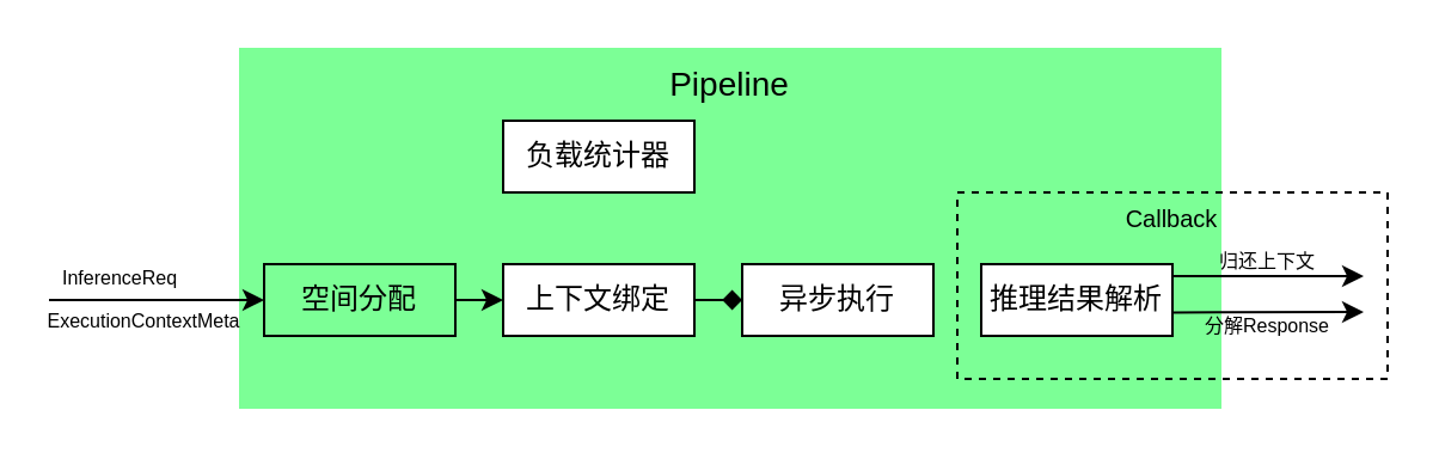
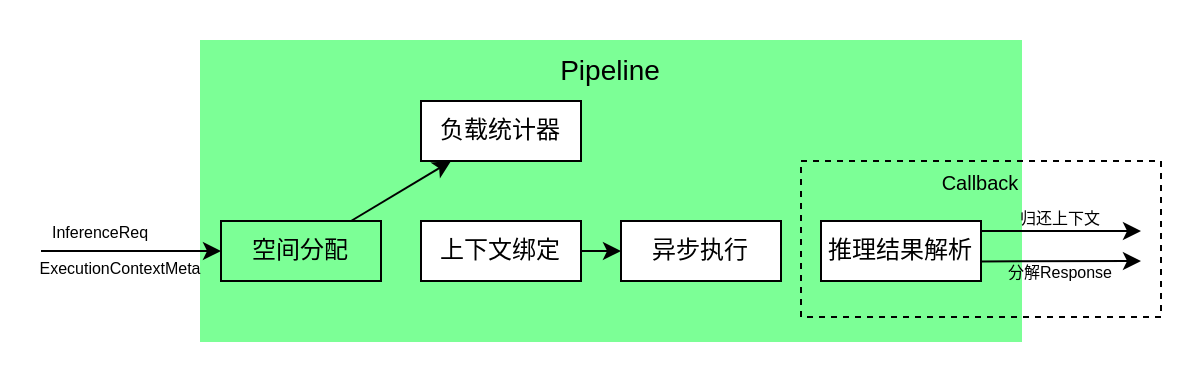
- <mxCell id="6" style="edgeStyle=none;html=1;entryX=0;entryY=0.5;entryDx=0;entryDy=0;" parent="1" source="7" target="11" edge="1"><mxGeometry relative="1" as="geometry" /></mxCell>
+ <mxCell id="6" style="edgeStyle=none;html=1;" parent="1" source="7" target="4" edge="1"><mxGeometry relative="1" as="geometry" /></mxCell>
- <mxCell id="10" style="edgeStyle=none;html=1;entryX=0;entryY=0.5;entryDx=0;entryDy=0;endArrow=diamond;" parent="1" source="11" target="12" edge="1"><mxGeometry relative="1" as="geometry" /></mxCell>
+ <mxCell id="10" style="edgeStyle=none;html=1;entryX=0;entryY=0.5;entryDx=0;entryDy=0;" parent="1" source="11" target="12" edge="1"><mxGeometry relative="1" as="geometry" /></mxCell>
